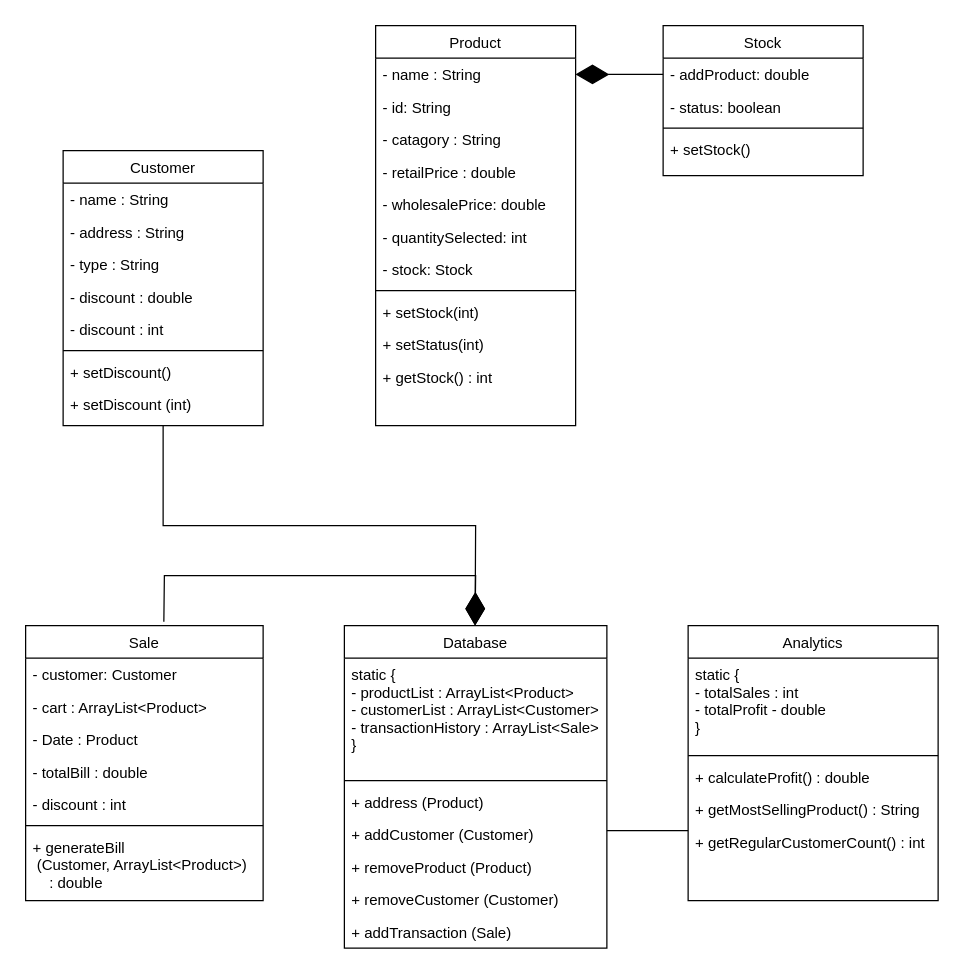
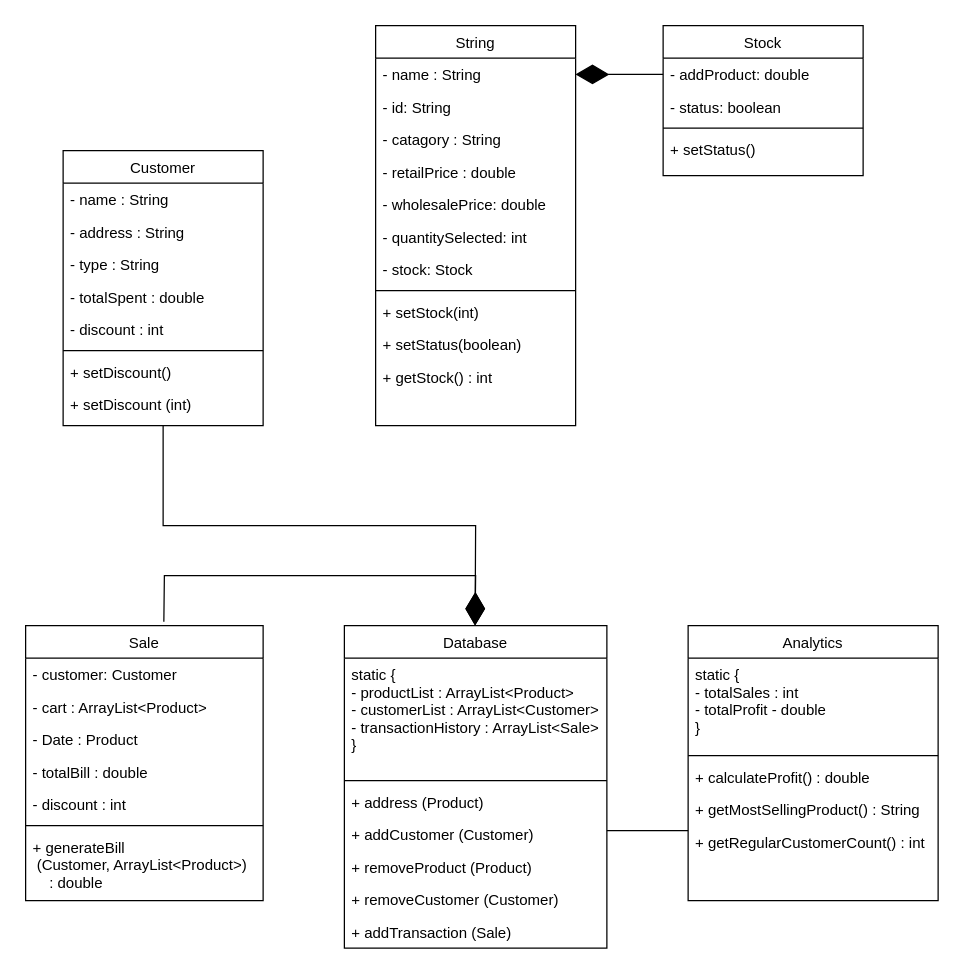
- <mxCell id="11" value="Product" style="swimlane;fontStyle=0;align=center;verticalAlign=top;childLayout=stackLayout;horizontal=1;startSize=26;horizontalStack=0;resizeParent=1;resizeLast=0;collapsible=1;marginBottom=0;rounded=0;shadow=0;strokeWidth=1;" vertex="1" parent="1"><mxGeometry x="300" y="20" width="160" height="320" as="geometry"><mxRectangle x="130" y="380" width="160" height="26" as="alternateBounds" /></mxGeometry></mxCell>
+ <mxCell id="11" value="String" style="swimlane;fontStyle=0;align=center;verticalAlign=top;childLayout=stackLayout;horizontal=1;startSize=26;horizontalStack=0;resizeParent=1;resizeLast=0;collapsible=1;marginBottom=0;rounded=0;shadow=0;strokeWidth=1;" vertex="1" parent="1"><mxGeometry x="300" y="20" width="160" height="320" as="geometry"><mxRectangle x="130" y="380" width="160" height="26" as="alternateBounds" /></mxGeometry></mxCell>
- <mxCell id="33" value="+ setStock()" style="text;align=left;verticalAlign=top;spacingLeft=4;spacingRight=4;overflow=hidden;rotatable=0;points=[[0,0.5],[1,0.5]];portConstraint=eastwest;rounded=0;shadow=0;html=0;" vertex="1" parent="29"><mxGeometry y="86" width="160" height="26" as="geometry" /></mxCell>
+ <mxCell id="33" value="+ setStatus()" style="text;align=left;verticalAlign=top;spacingLeft=4;spacingRight=4;overflow=hidden;rotatable=0;points=[[0,0.5],[1,0.5]];portConstraint=eastwest;rounded=0;shadow=0;html=0;" vertex="1" parent="29"><mxGeometry y="86" width="160" height="26" as="geometry" /></mxCell>
- <mxCell id="6" value="- discount : double" style="text;align=left;verticalAlign=top;spacingLeft=4;spacingRight=4;overflow=hidden;rotatable=0;points=[[0,0.5],[1,0.5]];portConstraint=eastwest;rounded=0;shadow=0;html=0;" vertex="1" parent="2"><mxGeometry y="104" width="160" height="26" as="geometry" /></mxCell>
+ <mxCell id="6" value="- totalSpent : double" style="text;align=left;verticalAlign=top;spacingLeft=4;spacingRight=4;overflow=hidden;rotatable=0;points=[[0,0.5],[1,0.5]];portConstraint=eastwest;rounded=0;shadow=0;html=0;" vertex="1" parent="2"><mxGeometry y="104" width="160" height="26" as="geometry" /></mxCell>
- <mxCell id="21" value="+ setStatus(int)" style="text;align=left;verticalAlign=top;spacingLeft=4;spacingRight=4;overflow=hidden;rotatable=0;points=[[0,0.5],[1,0.5]];portConstraint=eastwest;rounded=0;shadow=0;html=0;" vertex="1" parent="11"><mxGeometry y="242" width="160" height="26" as="geometry" /></mxCell>
+ <mxCell id="21" value="+ setStatus(boolean)" style="text;align=left;verticalAlign=top;spacingLeft=4;spacingRight=4;overflow=hidden;rotatable=0;points=[[0,0.5],[1,0.5]];portConstraint=eastwest;rounded=0;shadow=0;html=0;" vertex="1" parent="11"><mxGeometry y="242" width="160" height="26" as="geometry" /></mxCell>
